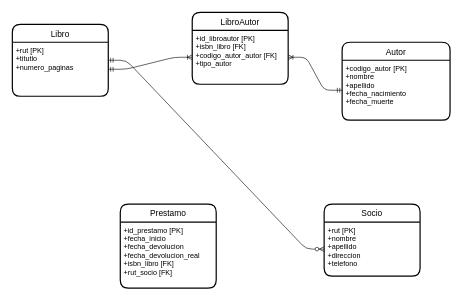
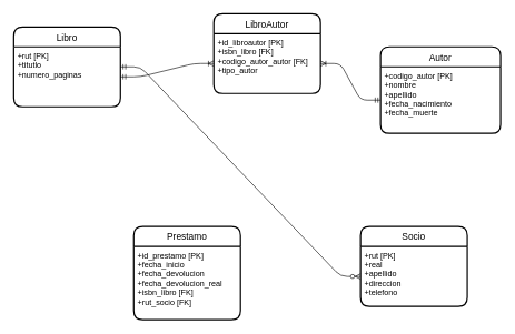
- <mxCell id="9" value="+rut [PK]&#10;+nombre&#10;+apellido&#10;+direccion&#10;+telefono" style="align=left;strokeColor=none;fillColor=none;spacingLeft=4;fontSize=12;verticalAlign=top;resizable=0;rotatable=0;part=1;" vertex="1" parent="8"><mxGeometry y="30" width="160" height="90" as="geometry" /></mxCell>
+ <mxCell id="9" value="+rut [PK]&#10;+real&#10;+apellido&#10;+direccion&#10;+telefono" style="align=left;strokeColor=none;fillColor=none;spacingLeft=4;fontSize=12;verticalAlign=top;resizable=0;rotatable=0;part=1;" vertex="1" parent="8"><mxGeometry y="30" width="160" height="90" as="geometry" /></mxCell>
